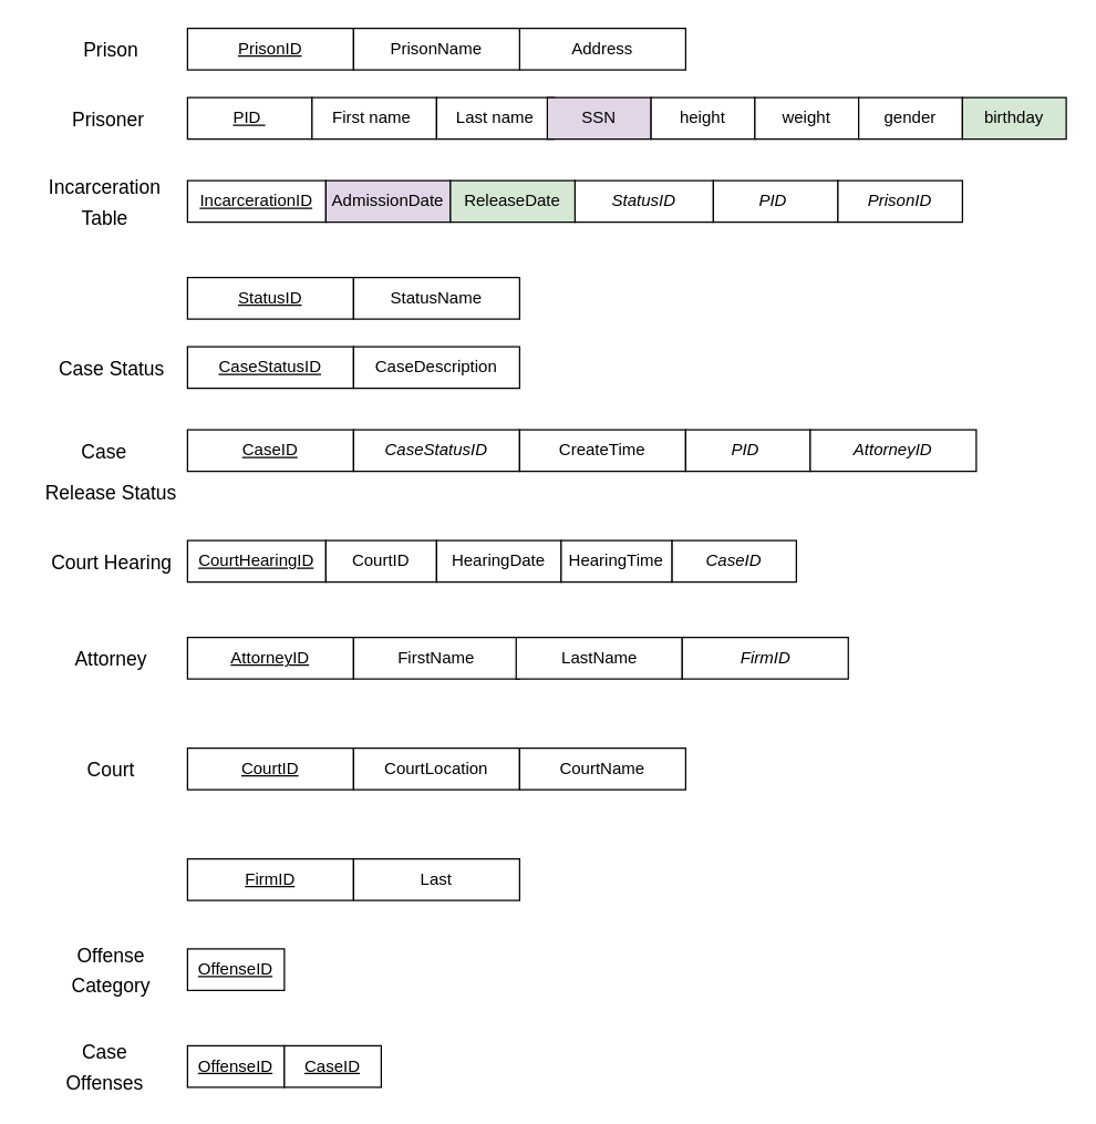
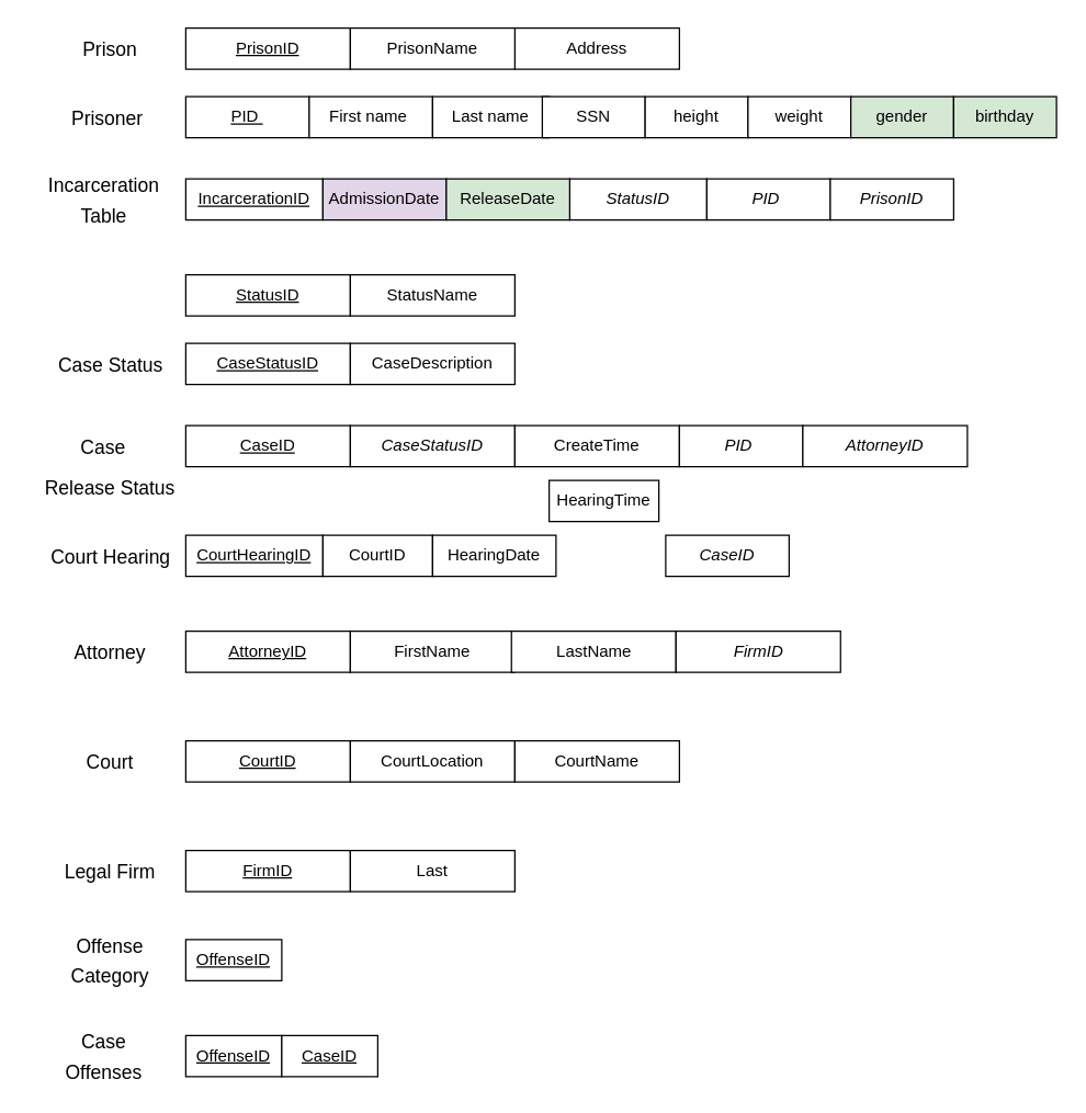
- <mxCell id="5" value="&lt;p class=&quot;MsoNoSpacing&quot;&gt;SSN&lt;/p&gt;" style="rounded=0;whiteSpace=wrap;html=1;fillColor=#e1d5e7;" parent="1" vertex="1"><mxGeometry x="395" y="70" width="75" height="30" as="geometry" /></mxCell>
+ <mxCell id="5" value="&lt;p class=&quot;MsoNoSpacing&quot;&gt;SSN&lt;/p&gt;" style="rounded=0;whiteSpace=wrap;html=1;" parent="1" vertex="1"><mxGeometry x="395" y="70" width="75" height="30" as="geometry" /></mxCell>
- <mxCell id="29" value="&lt;p class=&quot;MsoNoSpacing&quot;&gt;gender&lt;/p&gt;" style="rounded=0;whiteSpace=wrap;html=1;" parent="1" vertex="1"><mxGeometry x="620" y="70" width="75" height="30" as="geometry" /></mxCell>
+ <mxCell id="29" value="&lt;p class=&quot;MsoNoSpacing&quot;&gt;gender&lt;/p&gt;" style="rounded=0;whiteSpace=wrap;html=1;fillColor=#d5e8d4;" parent="1" vertex="1"><mxGeometry x="620" y="70" width="75" height="30" as="geometry" /></mxCell>
- <mxCell id="50" value="&lt;p class=&quot;MsoNoSpacing&quot;&gt;HearingTime&lt;/p&gt;" style="rounded=0;whiteSpace=wrap;html=1;" vertex="1" parent="1"><mxGeometry x="405" y="390" width="80" height="30" as="geometry" /></mxCell>
+ <mxCell id="50" value="&lt;p class=&quot;MsoNoSpacing&quot;&gt;HearingTime&lt;/p&gt;" style="rounded=0;whiteSpace=wrap;html=1;" vertex="1" parent="1"><mxGeometry x="400" y="350" width="80" height="30" as="geometry" /></mxCell>
+ <mxCell id="20" value="&lt;h2 style=&quot;text-align: left&quot;&gt;&lt;font style=&quot;font-size: 14px ; font-weight: normal&quot;&gt;Legal Firm&lt;/font&gt;&lt;/h2&gt;" style="text;html=1;strokeColor=none;fillColor=none;align=center;verticalAlign=middle;whiteSpace=wrap;rounded=0;" parent="1" vertex="1"><mxGeometry x="45" y="625" width="70" height="20" as="geometry" /></mxCell>
